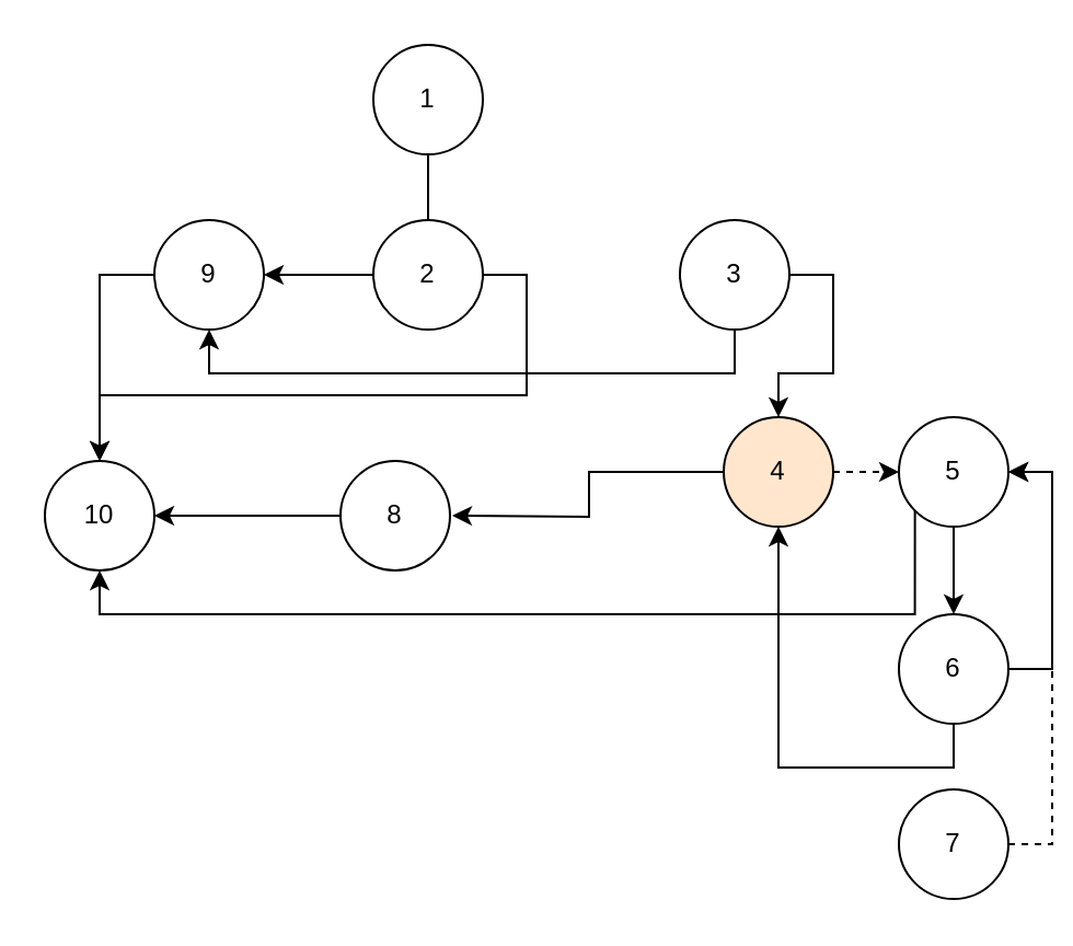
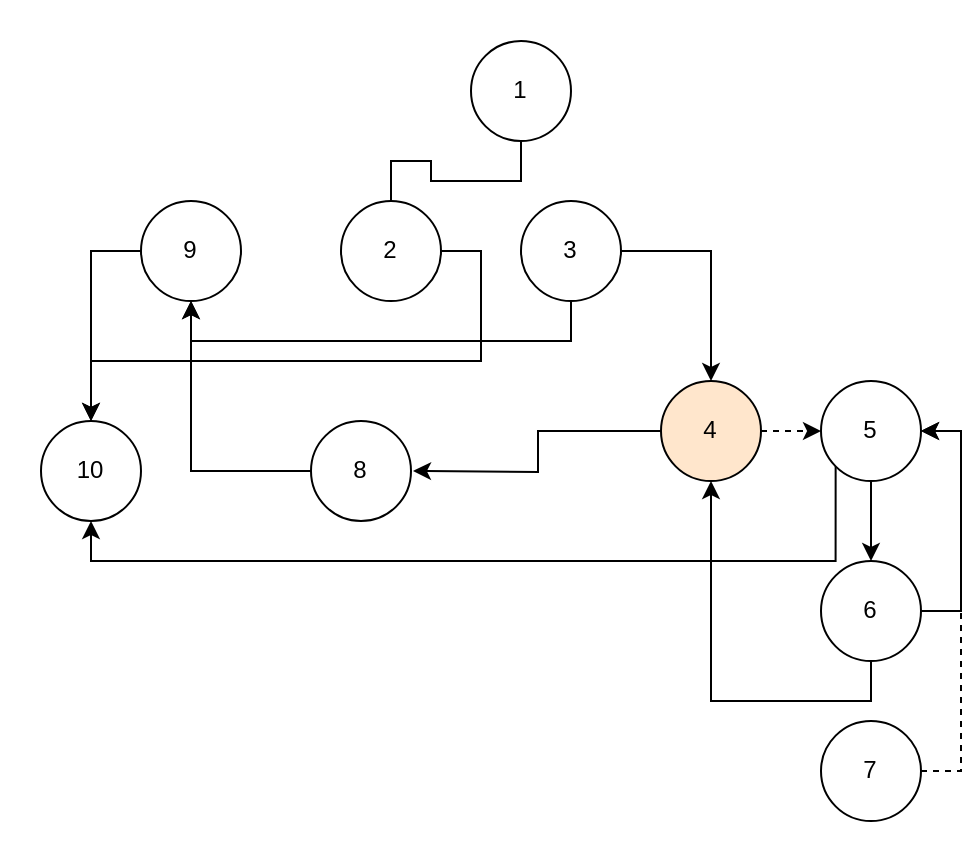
- <mxCell id="3" value="1" style="ellipse;whiteSpace=wrap;html=1;aspect=fixed;" parent="1" vertex="1"><mxGeometry x="170" y="20" width="50" height="50" as="geometry" /></mxCell>
+ <mxCell id="3" value="1" style="ellipse;whiteSpace=wrap;html=1;aspect=fixed;" parent="1" vertex="1"><mxGeometry x="235" y="20" width="50" height="50" as="geometry" /></mxCell>
- <mxCell id="5" style="edgeStyle=orthogonalEdgeStyle;rounded=0;orthogonalLoop=1;jettySize=auto;html=1;exitX=0;exitY=0.5;exitDx=0;exitDy=0;" parent="1" source="6" target="22" edge="1"><mxGeometry relative="1" as="geometry" /></mxCell>
- <mxCell id="12" value="3" style="ellipse;whiteSpace=wrap;html=1;aspect=fixed;" parent="1" vertex="1"><mxGeometry x="310" y="100" width="50" height="50" as="geometry" /></mxCell>
+ <mxCell id="12" value="3" style="ellipse;whiteSpace=wrap;html=1;aspect=fixed;" parent="1" vertex="1"><mxGeometry x="260" y="100" width="50" height="50" as="geometry" /></mxCell>
- <mxCell id="24" style="edgeStyle=orthogonalEdgeStyle;rounded=0;orthogonalLoop=1;jettySize=auto;html=1;exitX=0;exitY=0.5;exitDx=0;exitDy=0;entryX=1;entryY=0.5;entryDx=0;entryDy=0;" parent="1" source="25" target="23" edge="1"><mxGeometry relative="1" as="geometry" /></mxCell>
+ <mxCell id="24" style="edgeStyle=orthogonalEdgeStyle;rounded=0;orthogonalLoop=1;jettySize=auto;html=1;exitX=0;exitY=0.5;exitDx=0;exitDy=0;" parent="1" source="25" target="22" edge="1"><mxGeometry relative="1" as="geometry" /></mxCell>
